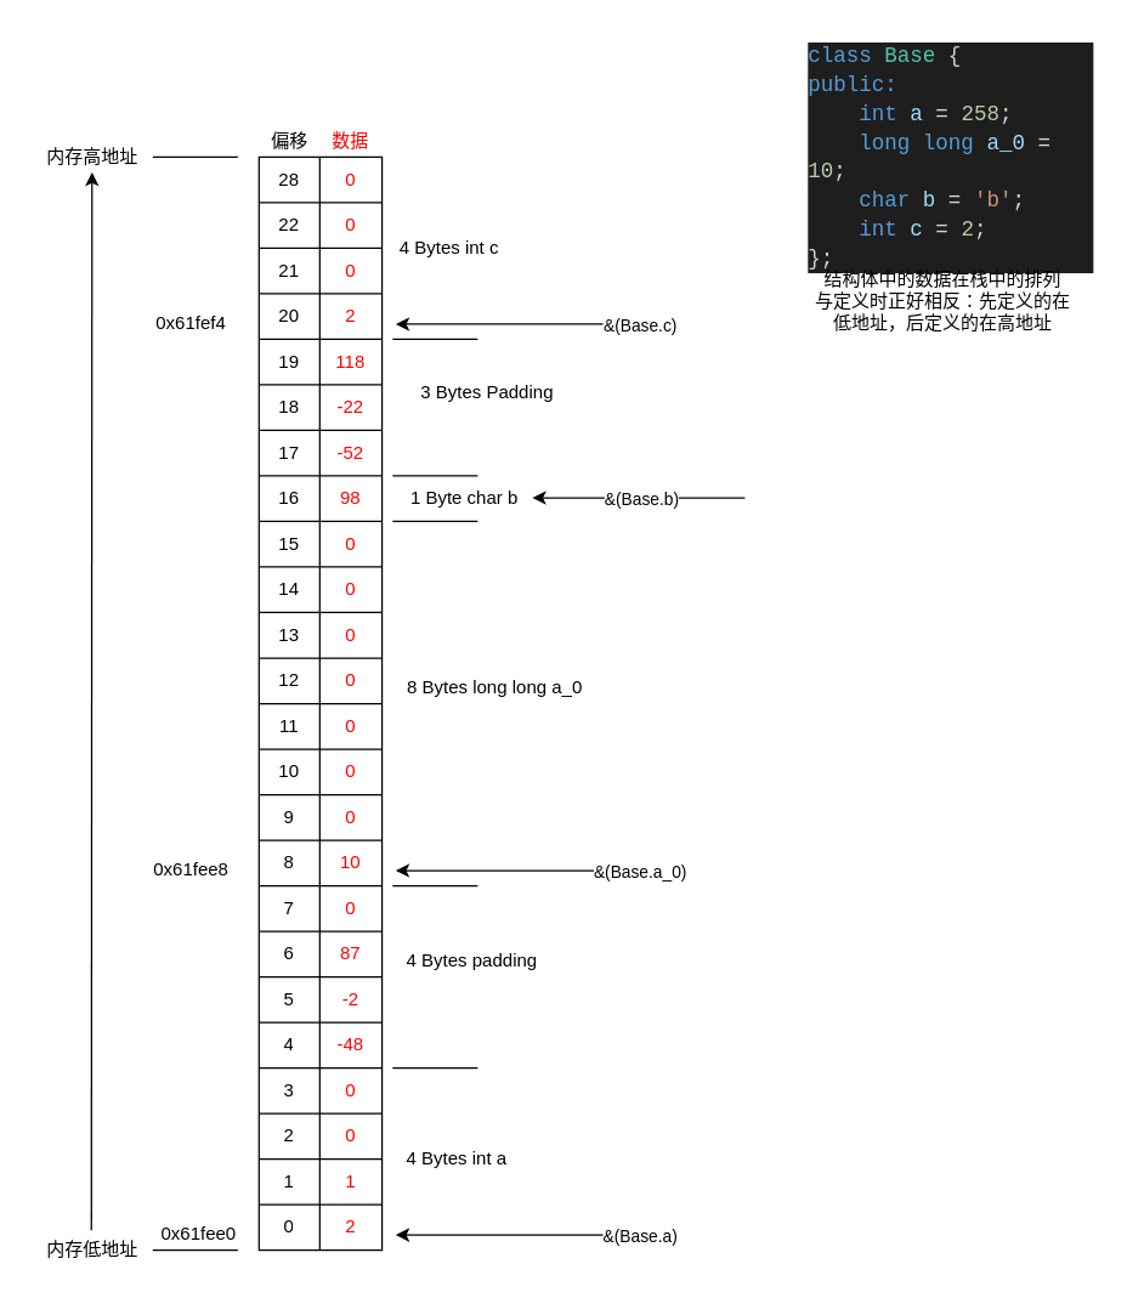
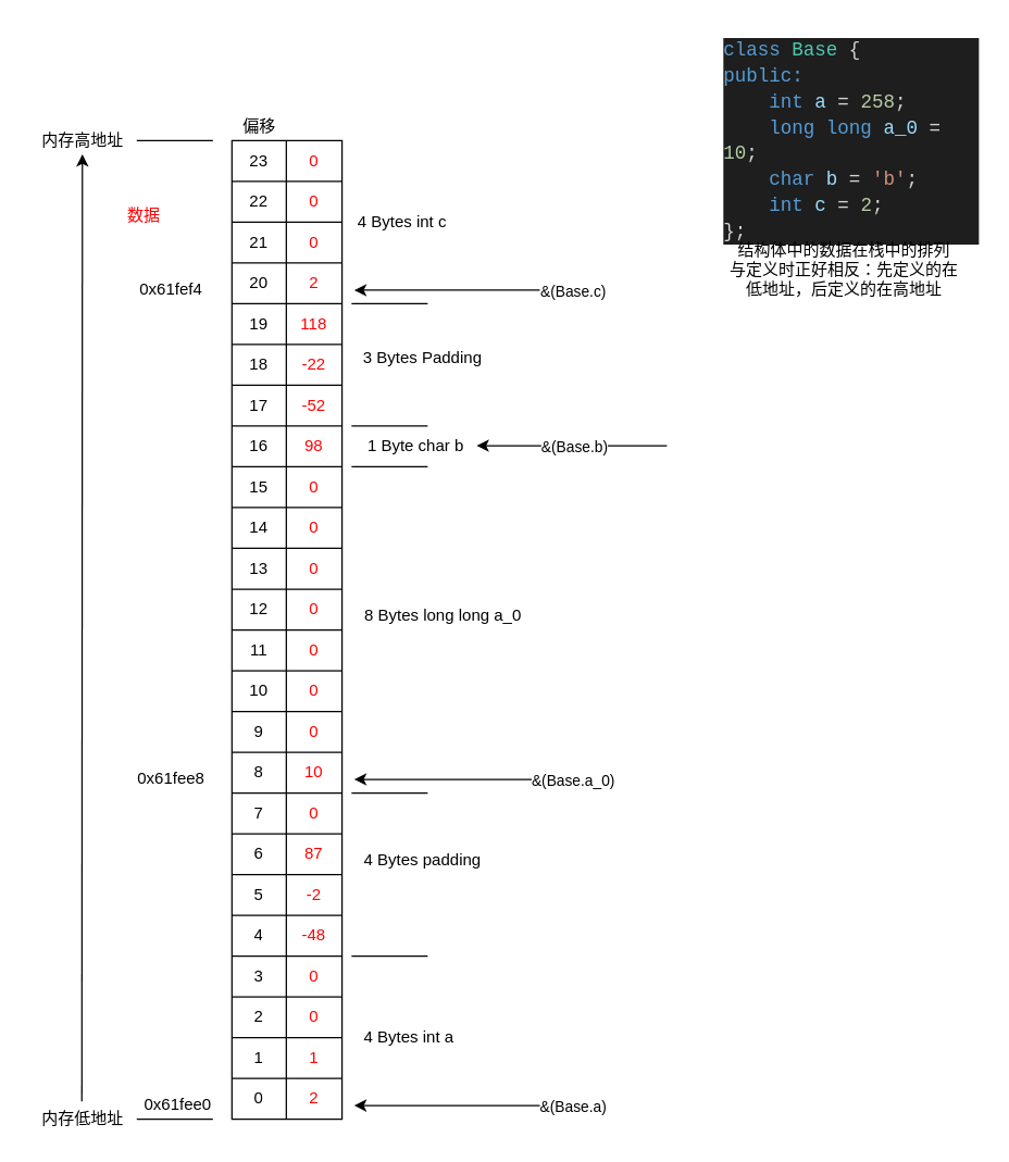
- <mxCell id="105" value="数据" style="text;html=1;align=center;verticalAlign=middle;resizable=0;points=[];autosize=1;strokeColor=none;fillColor=none;fontColor=#FF0000;" vertex="1" parent="1"><mxGeometry x="210" y="83" width="40" height="20" as="geometry" /></mxCell>
+ <mxCell id="105" value="数据" style="text;html=1;align=center;verticalAlign=middle;resizable=0;points=[];autosize=1;strokeColor=none;fillColor=none;fontColor=#FF0000;" vertex="1" parent="1"><mxGeometry x="85" y="148" width="40" height="20" as="geometry" /></mxCell>
- <mxCell id="4" value="28" style="shape=partialRectangle;html=1;whiteSpace=wrap;connectable=0;fillColor=none;top=0;left=0;bottom=0;right=0;overflow=hidden;strokeColor=#FF0000;" parent="3" vertex="1"><mxGeometry width="40" height="30" as="geometry"><mxRectangle width="40" height="30" as="alternateBounds" /></mxGeometry></mxCell>
+ <mxCell id="4" value="23" style="shape=partialRectangle;html=1;whiteSpace=wrap;connectable=0;fillColor=none;top=0;left=0;bottom=0;right=0;overflow=hidden;strokeColor=#FF0000;" parent="3" vertex="1"><mxGeometry width="40" height="30" as="geometry"><mxRectangle width="40" height="30" as="alternateBounds" /></mxGeometry></mxCell>
- <mxCell id="84" value="3 Bytes Padding" style="text;html=1;align=center;verticalAlign=middle;resizable=0;points=[];autosize=1;strokeColor=none;fillColor=none;" parent="1" vertex="1"><mxGeometry x="270" y="248" width="100" height="20" as="geometry" /></mxCell>
+ <mxCell id="84" value="3 Bytes Padding" style="text;html=1;align=center;verticalAlign=middle;resizable=0;points=[];autosize=1;strokeColor=none;fillColor=none;" parent="1" vertex="1"><mxGeometry x="260" y="253" width="100" height="20" as="geometry" /></mxCell>
